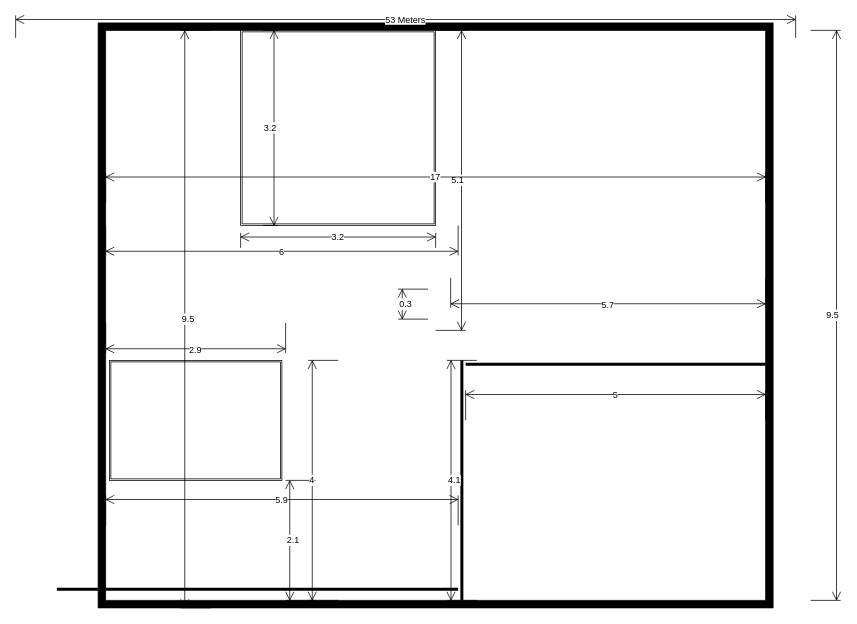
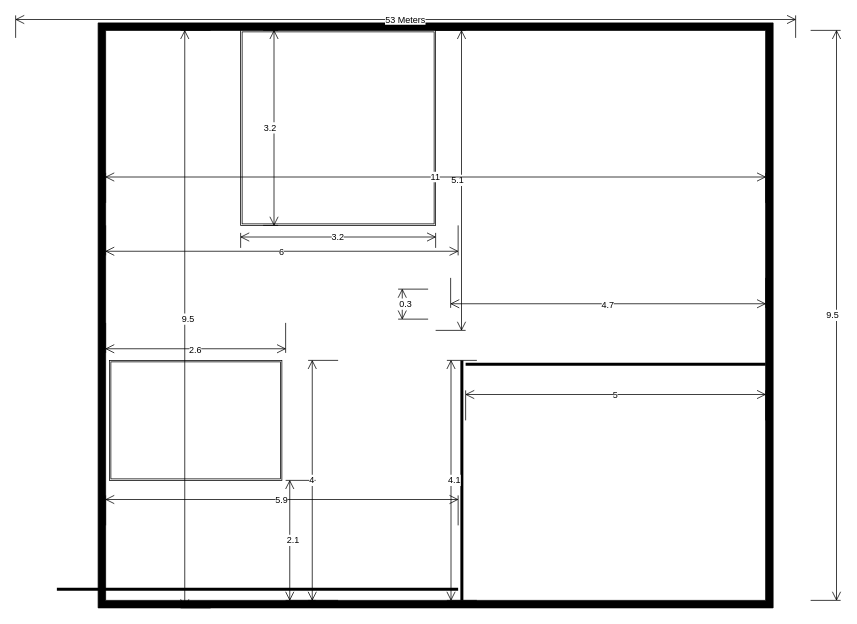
- <mxCell id="20" value="17&lt;br&gt;" style="shape=dimension;direction=west;whiteSpace=wrap;html=1;align=center;points=[];verticalAlign=top;spacingTop=-8;labelBackgroundColor=#ffffff" parent="1" vertex="1"><mxGeometry x="140" y="230" width="880" height="40" as="geometry" /></mxCell>
+ <mxCell id="20" value="11&lt;br&gt;" style="shape=dimension;direction=west;whiteSpace=wrap;html=1;align=center;points=[];verticalAlign=top;spacingTop=-8;labelBackgroundColor=#ffffff" parent="1" vertex="1"><mxGeometry x="140" y="230" width="880" height="40" as="geometry" /></mxCell>
- <mxCell id="7" value="5.7" style="shape=dimension;whiteSpace=wrap;html=1;align=center;points=[];verticalAlign=bottom;spacingBottom=-5;labelBackgroundColor=#ffffff" parent="1" vertex="1"><mxGeometry x="600" y="370" width="420" height="40" as="geometry" /></mxCell>
+ <mxCell id="7" value="4.7" style="shape=dimension;whiteSpace=wrap;html=1;align=center;points=[];verticalAlign=bottom;spacingBottom=-5;labelBackgroundColor=#ffffff" parent="1" vertex="1"><mxGeometry x="600" y="370" width="420" height="40" as="geometry" /></mxCell>
- <mxCell id="21" value="2.9" style="shape=dimension;whiteSpace=wrap;html=1;align=center;points=[];verticalAlign=bottom;spacingBottom=-5;labelBackgroundColor=#ffffff" parent="1" vertex="1"><mxGeometry x="140" y="430" width="240" height="40" as="geometry" /></mxCell>
+ <mxCell id="21" value="2.6" style="shape=dimension;whiteSpace=wrap;html=1;align=center;points=[];verticalAlign=bottom;spacingBottom=-5;labelBackgroundColor=#ffffff" parent="1" vertex="1"><mxGeometry x="140" y="430" width="240" height="40" as="geometry" /></mxCell>
